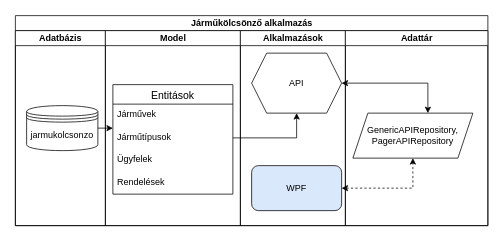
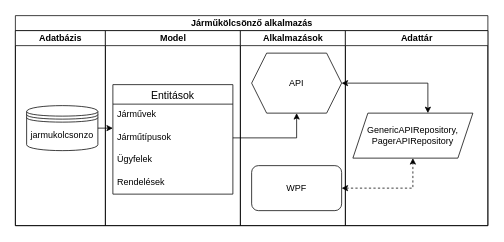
- <mxCell id="13" value="WPF" style="rounded=1;whiteSpace=wrap;html=1;fillColor=#dae8fc;" vertex="1" parent="11"><mxGeometry x="15.0" y="180" width="120" height="60" as="geometry" /></mxCell>
+ <mxCell id="13" value="WPF" style="rounded=1;whiteSpace=wrap;html=1;" vertex="1" parent="11"><mxGeometry x="15.0" y="180" width="120" height="60" as="geometry" /></mxCell>
